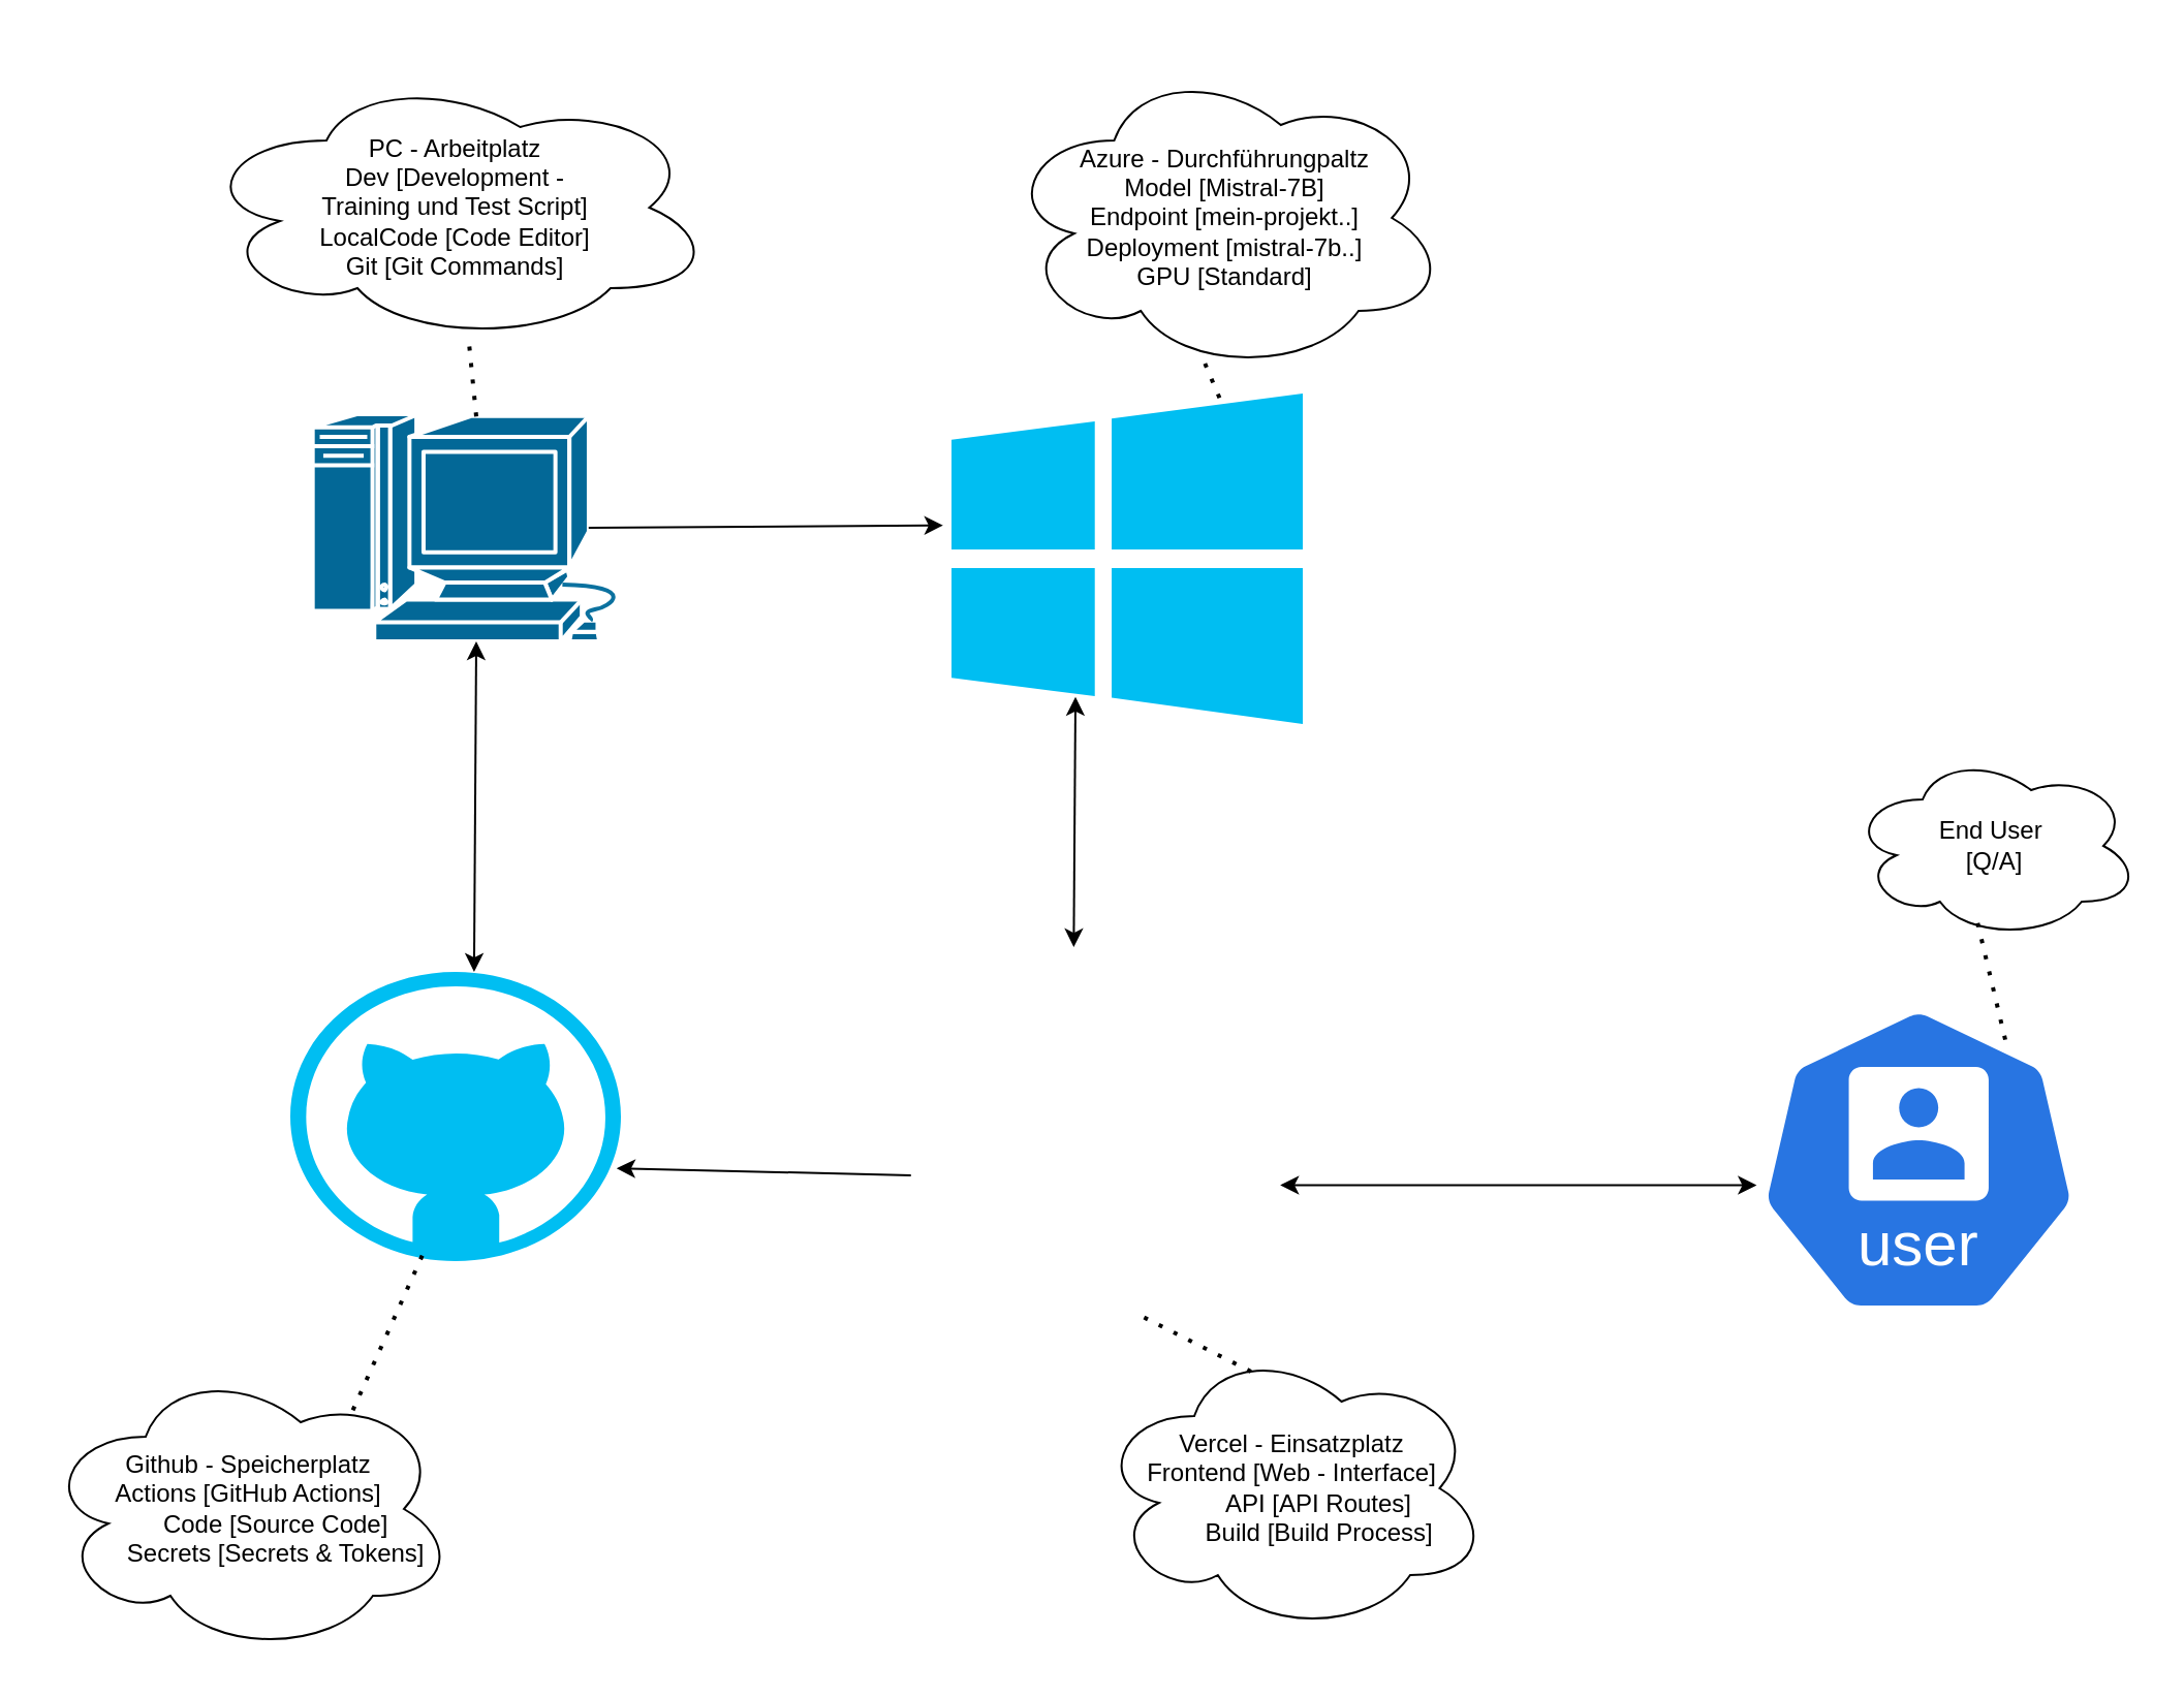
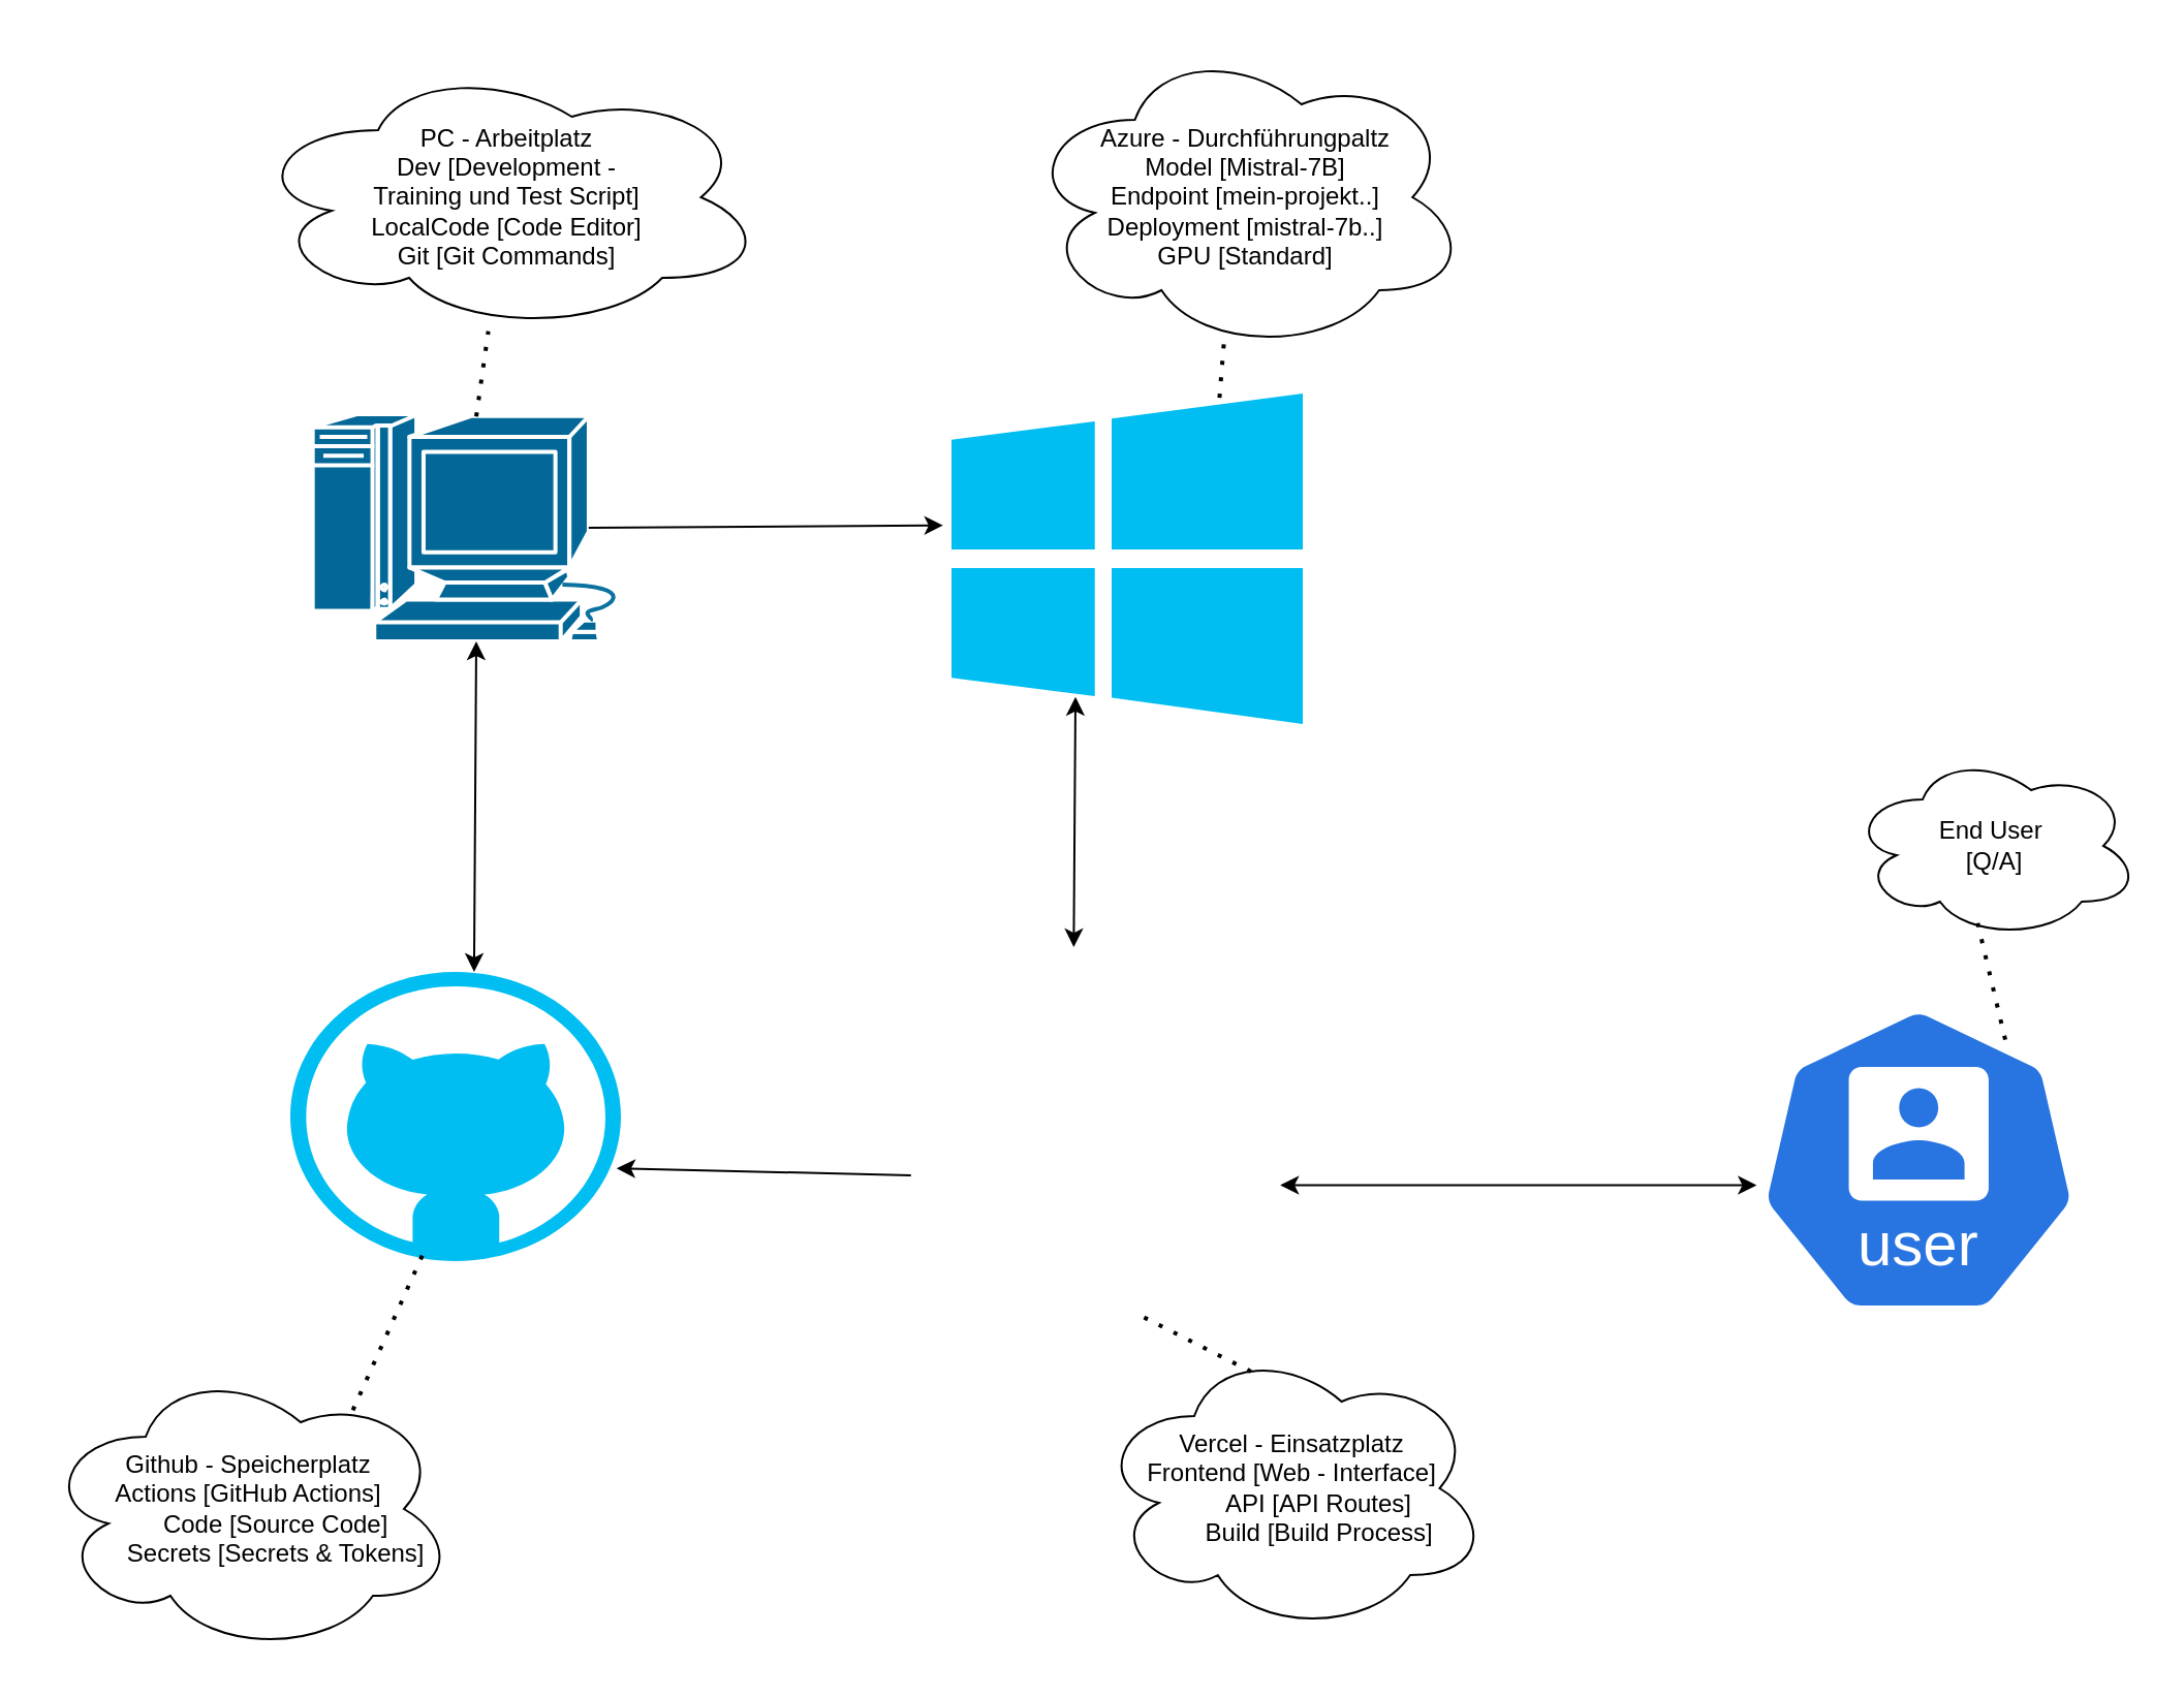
- <mxCell id="3" value="&lt;div&gt;PC - Arbeitplatz&lt;/div&gt;&lt;div&gt;Dev [Development -&lt;/div&gt;&lt;div&gt;&lt;div&gt;Training und Test Script]&lt;/div&gt;&lt;/div&gt;&lt;div&gt;LocalCode [Code Editor]&lt;/div&gt;&lt;div&gt;Git [Git Commands]&lt;/div&gt;" style="ellipse;shape=cloud;whiteSpace=wrap;html=1;" vertex="1" parent="1"><mxGeometry x="95" y="35" width="250" height="130" as="geometry" /></mxCell>
+ <mxCell id="3" value="&lt;div&gt;PC - Arbeitplatz&lt;/div&gt;&lt;div&gt;Dev [Development -&lt;/div&gt;&lt;div&gt;&lt;div&gt;Training und Test Script]&lt;/div&gt;&lt;/div&gt;&lt;div&gt;LocalCode [Code Editor]&lt;/div&gt;&lt;div&gt;Git [Git Commands]&lt;/div&gt;" style="ellipse;shape=cloud;whiteSpace=wrap;html=1;" vertex="1" parent="1"><mxGeometry x="120" y="30" width="250" height="130" as="geometry" /></mxCell>
- <mxCell id="9" value="&lt;div&gt;Azure - Durchführungpaltz&lt;/div&gt;&lt;div&gt;Model [Mistral-7B]&lt;/div&gt;&lt;div&gt;Endpoint [mein-projekt..]&lt;/div&gt;&lt;div&gt;Deployment [mistral-7b..]&lt;/div&gt;&lt;div&gt;GPU [Standard]&lt;/div&gt;" style="ellipse;shape=cloud;whiteSpace=wrap;html=1;" vertex="1" parent="1"><mxGeometry x="485" y="30" width="215" height="150" as="geometry" /></mxCell>
+ <mxCell id="9" value="&lt;div&gt;Azure - Durchführungpaltz&lt;/div&gt;&lt;div&gt;Model [Mistral-7B]&lt;/div&gt;&lt;div&gt;Endpoint [mein-projekt..]&lt;/div&gt;&lt;div&gt;Deployment [mistral-7b..]&lt;/div&gt;&lt;div&gt;GPU [Standard]&lt;/div&gt;" style="ellipse;shape=cloud;whiteSpace=wrap;html=1;" vertex="1" parent="1"><mxGeometry x="495" y="20" width="215" height="150" as="geometry" /></mxCell>
